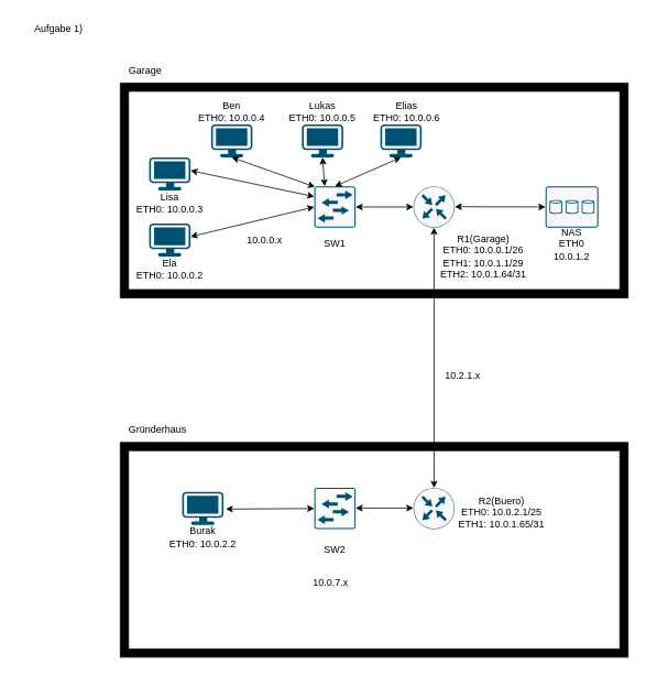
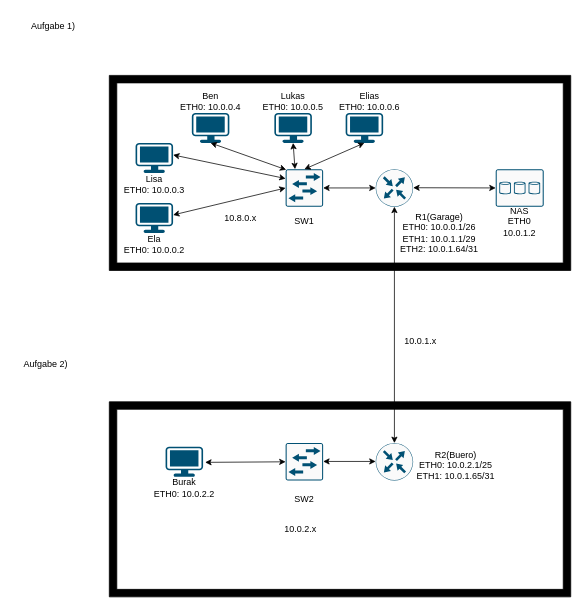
- <mxCell id="38" value="Garage" style="text;html=1;align=center;verticalAlign=middle;resizable=0;points=[];autosize=1;strokeColor=none;fillColor=none;" vertex="1" parent="1"><mxGeometry x="145" y="70" width="60" height="30" as="geometry" /></mxCell>
- <mxCell id="41" value="10.0.0.x" style="text;strokeColor=none;align=center;fillColor=none;html=1;verticalAlign=middle;whiteSpace=wrap;rounded=0;" vertex="1" parent="1"><mxGeometry x="290" y="275" width="60" height="30" as="geometry" /></mxCell>
+ <mxCell id="41" value="10.8.0.x" style="text;strokeColor=none;align=center;fillColor=none;html=1;verticalAlign=middle;whiteSpace=wrap;rounded=0;" vertex="1" parent="1"><mxGeometry x="290" y="275" width="60" height="30" as="geometry" /></mxCell>
- <mxCell id="40" value="10.2.1.x" style="text;strokeColor=none;align=center;fillColor=none;html=1;verticalAlign=middle;whiteSpace=wrap;rounded=0;" vertex="1" parent="1"><mxGeometry x="530" y="440" width="60" height="30" as="geometry" /></mxCell>
+ <mxCell id="40" value="10.0.1.x" style="text;strokeColor=none;align=center;fillColor=none;html=1;verticalAlign=middle;whiteSpace=wrap;rounded=0;" vertex="1" parent="1"><mxGeometry x="530" y="440" width="60" height="30" as="geometry" /></mxCell>
+ <mxCell id="3" value="Aufgabe 2)" style="text;html=1;align=center;verticalAlign=middle;resizable=0;points=[];autosize=1;strokeColor=none;fillColor=none;" vertex="1" parent="1"><mxGeometry y="470" width="80" height="30" as="geometry" x="20" /></mxCell>
- <mxCell id="39" value="Gründerhaus" style="text;html=1;align=center;verticalAlign=middle;resizable=0;points=[];autosize=1;strokeColor=none;fillColor=none;" vertex="1" parent="1"><mxGeometry x="145" y="505" width="90" height="30" as="geometry" /></mxCell>
- <mxCell id="42" value="10.0.7.x" style="text;strokeColor=none;align=center;fillColor=none;html=1;verticalAlign=middle;whiteSpace=wrap;rounded=0;" vertex="1" parent="1"><mxGeometry x="370" y="690" width="60" height="30" as="geometry" /></mxCell>
+ <mxCell id="42" value="10.0.2.x" style="text;strokeColor=none;align=center;fillColor=none;html=1;verticalAlign=middle;whiteSpace=wrap;rounded=0;" vertex="1" parent="1"><mxGeometry x="370" y="690" width="60" height="30" as="geometry" /></mxCell>
